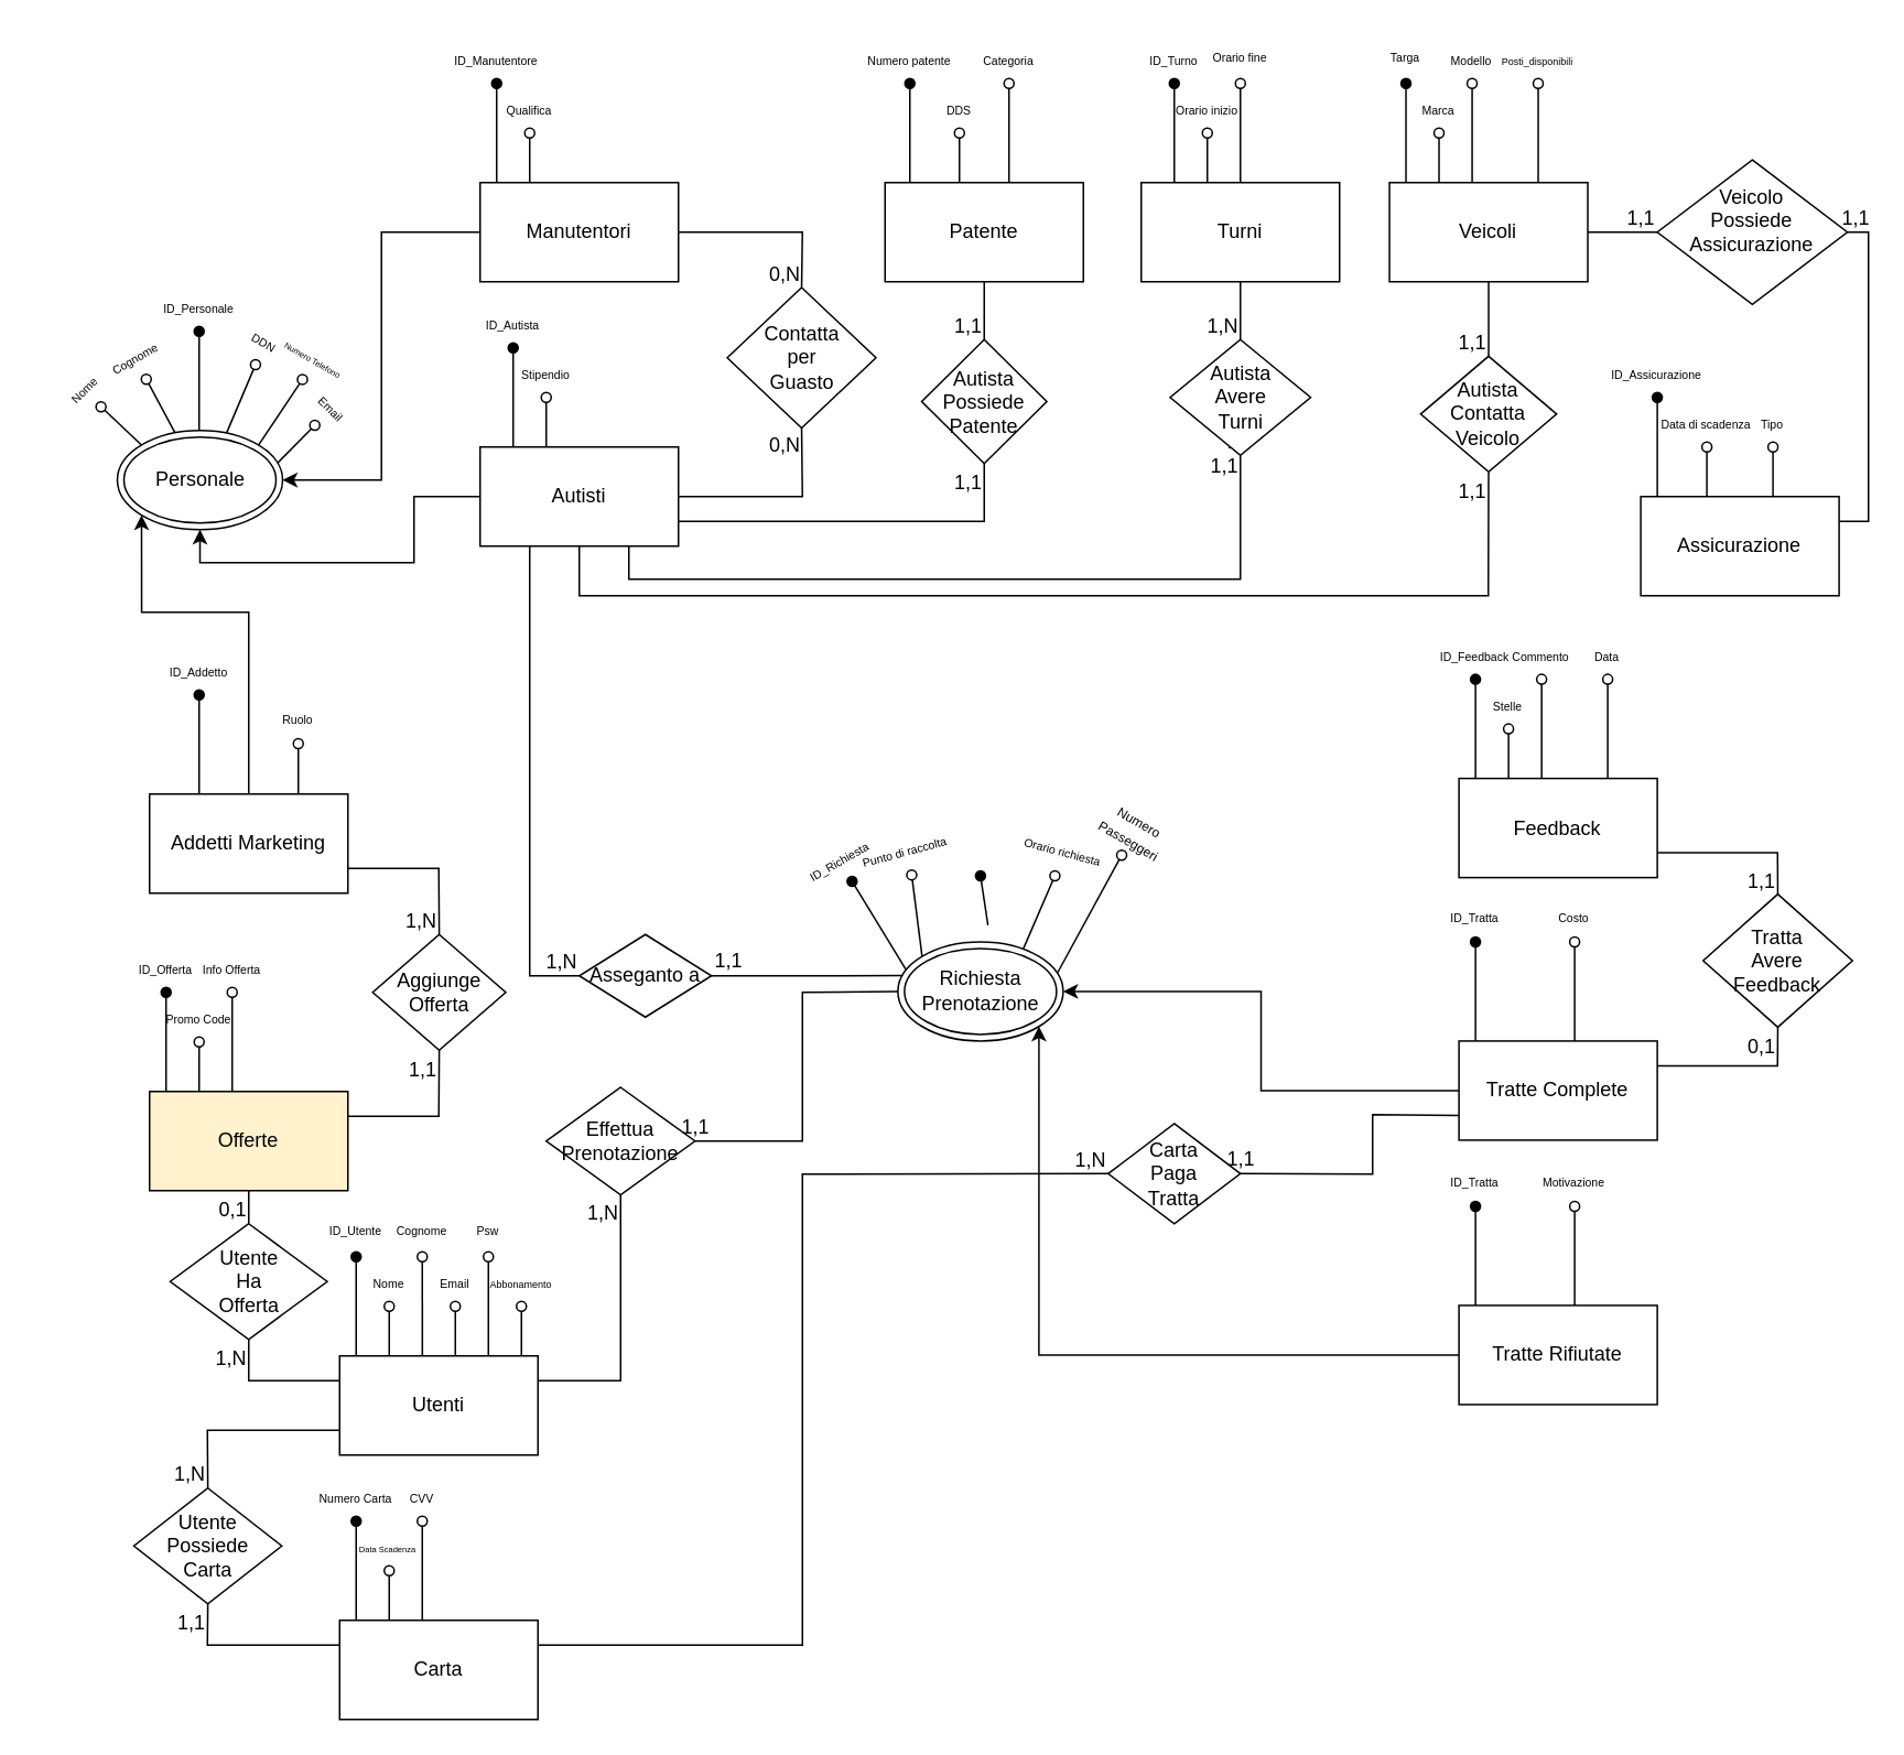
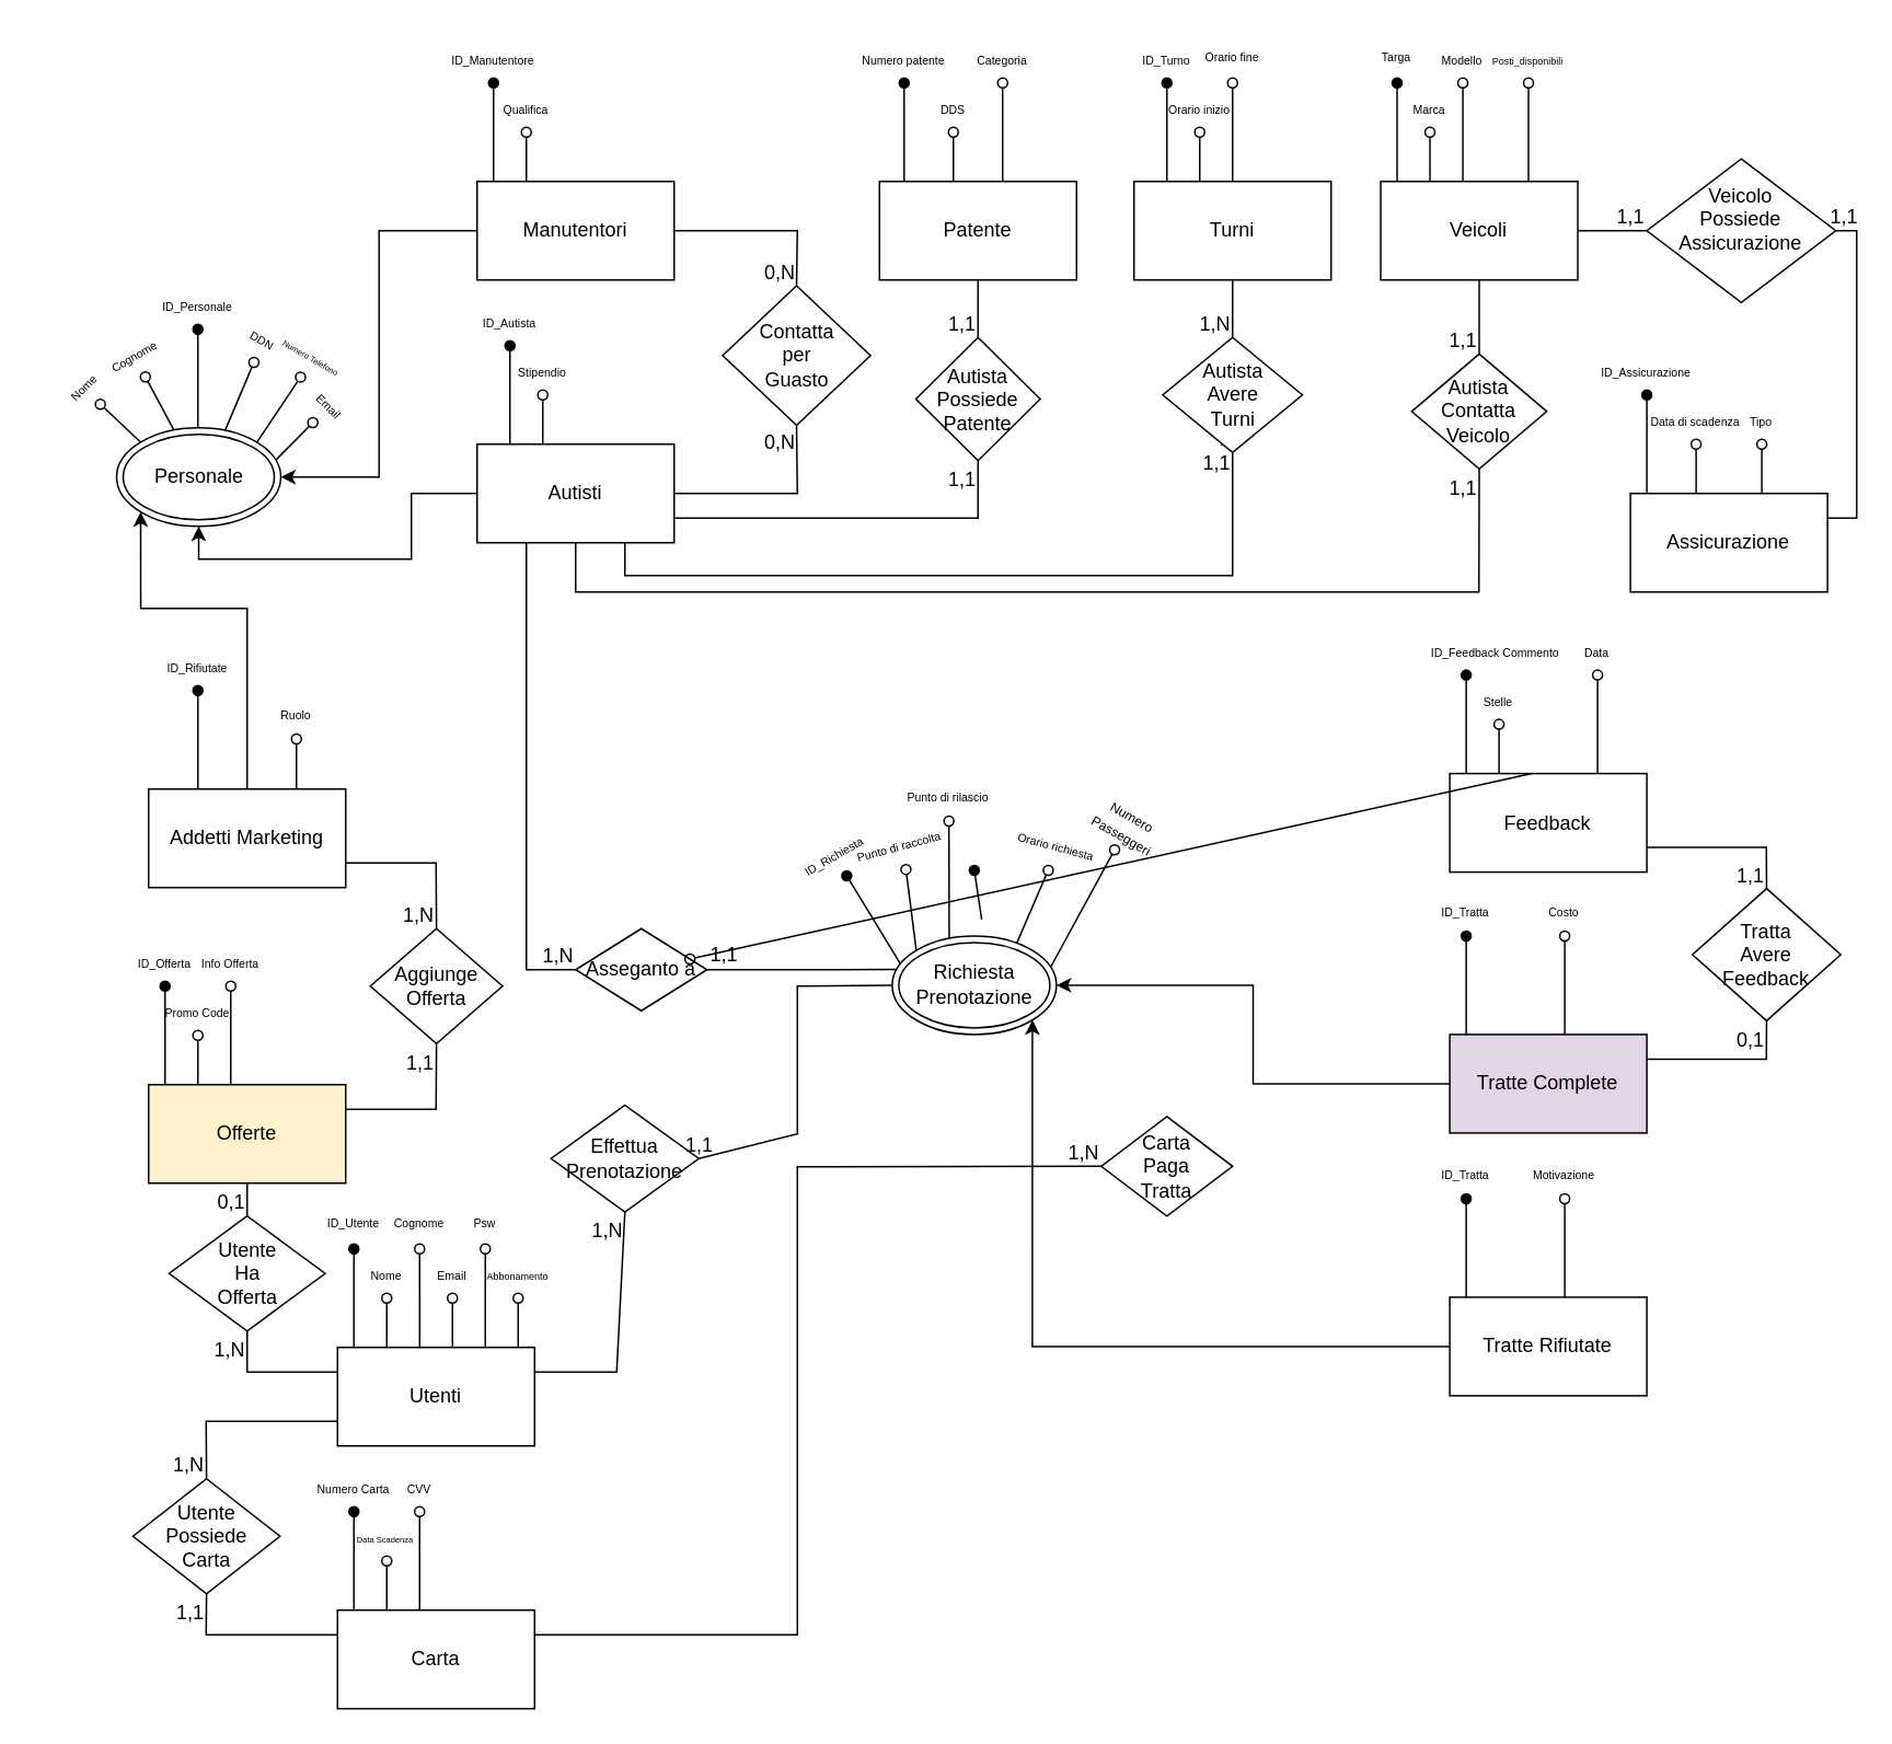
- <mxCell id="26" value="&lt;font style=&quot;font-size: 7px;&quot;&gt;ID_Addetto&lt;br&gt;&lt;/font&gt;" style="text;html=1;strokeColor=none;fillColor=none;align=center;verticalAlign=middle;whiteSpace=wrap;rounded=0;" parent="1" vertex="1"><mxGeometry x="90" y="390" width="60" height="30" as="geometry" /></mxCell>
+ <mxCell id="26" value="&lt;font style=&quot;font-size: 7px;&quot;&gt;ID_Rifiutate&lt;br&gt;&lt;/font&gt;" style="text;html=1;strokeColor=none;fillColor=none;align=center;verticalAlign=middle;whiteSpace=wrap;rounded=0;" parent="1" vertex="1"><mxGeometry x="90" y="390" width="60" height="30" as="geometry" /></mxCell>
- <mxCell id="166" value="" style="endArrow=oval;html=1;rounded=0;exitX=0.417;exitY=0;exitDx=0;exitDy=0;endFill=0;exitPerimeter=0;" parent="1" source="163" target="167" edge="1"><mxGeometry width="50" height="50" relative="1" as="geometry"><mxPoint x="932.24" y="450.56" as="sourcePoint" /><mxPoint x="932.24" y="400.56" as="targetPoint" /></mxGeometry></mxCell>
+ <mxCell id="166" value="" style="endArrow=oval;html=1;rounded=0;exitX=0.417;exitY=0;exitDx=0;exitDy=0;endFill=0;exitPerimeter=0;" parent="1" source="163" target="155" edge="1"><mxGeometry width="50" height="50" relative="1" as="geometry"><mxPoint x="932.24" y="450.56" as="sourcePoint" /><mxPoint x="932.24" y="400.56" as="targetPoint" /></mxGeometry></mxCell>
+ <mxCell id="98" value="&lt;font style=&quot;font-size: 7px;&quot;&gt;Punto di rilascio&lt;/font&gt;" style="text;html=1;strokeColor=none;fillColor=none;align=center;verticalAlign=middle;whiteSpace=wrap;rounded=0;" parent="1" vertex="1"><mxGeometry x="547.25" y="469.45" width="60" height="30" as="geometry" /></mxCell>
+ <mxCell id="97" value="" style="endArrow=oval;html=1;rounded=0;exitX=0.347;exitY=0.025;exitDx=0;exitDy=0;endFill=0;exitPerimeter=0;" parent="1" source="104" target="98" edge="1"><mxGeometry width="50" height="50" relative="1" as="geometry"><mxPoint x="577.29" y="559.45" as="sourcePoint" /><mxPoint x="577.25" y="489.45" as="targetPoint" /></mxGeometry></mxCell>
- <mxCell id="135" value="Tratte Complete" style="rounded=0;whiteSpace=wrap;html=1;" parent="1" vertex="1"><mxGeometry x="882.24" y="629.45" width="120" height="60" as="geometry" /></mxCell>
+ <mxCell id="135" value="Tratte Complete" style="rounded=0;whiteSpace=wrap;html=1;fillColor=#e1d5e7;" parent="1" vertex="1"><mxGeometry x="882.24" y="629.45" width="120" height="60" as="geometry" /></mxCell>
- <mxCell id="158" value="&lt;div&gt;&lt;br&gt;&lt;/div&gt;&lt;div&gt;Effettua&lt;/div&gt;&lt;div&gt;Prenotazione&lt;/div&gt;&lt;div&gt;&lt;br&gt;&lt;/div&gt;" style="shape=rhombus;perimeter=rhombusPerimeter;whiteSpace=wrap;html=1;align=center;" parent="1" vertex="1"><mxGeometry x="330" y="657.5" width="90" height="65" as="geometry" /></mxCell>
+ <mxCell id="158" value="&lt;div&gt;&lt;br&gt;&lt;/div&gt;&lt;div&gt;Effettua&lt;/div&gt;&lt;div&gt;Prenotazione&lt;/div&gt;&lt;div&gt;&lt;br&gt;&lt;/div&gt;" style="shape=rhombus;perimeter=rhombusPerimeter;whiteSpace=wrap;html=1;align=center;" parent="1" vertex="1"><mxGeometry x="335" y="672.5" width="90" height="65" as="geometry" /></mxCell>
- <mxCell id="182" value="" style="endArrow=none;html=1;rounded=0;entryX=0;entryY=0.75;entryDx=0;entryDy=0;exitX=1;exitY=0.5;exitDx=0;exitDy=0;" parent="1" source="179" target="135" edge="1"><mxGeometry relative="1" as="geometry"><mxPoint x="640" y="750" as="sourcePoint" /><mxPoint x="800" y="750" as="targetPoint" /><Array as="points"><mxPoint x="830" y="710" /><mxPoint x="830" y="674" /></Array></mxGeometry></mxCell>
- <mxCell id="183" value="1,1" style="resizable=0;html=1;whiteSpace=wrap;align=right;verticalAlign=bottom;" parent="182" connectable="0" vertex="1"><mxGeometry x="1" relative="1" as="geometry"><mxPoint x="-122" y="35" as="offset" /></mxGeometry></mxCell>
